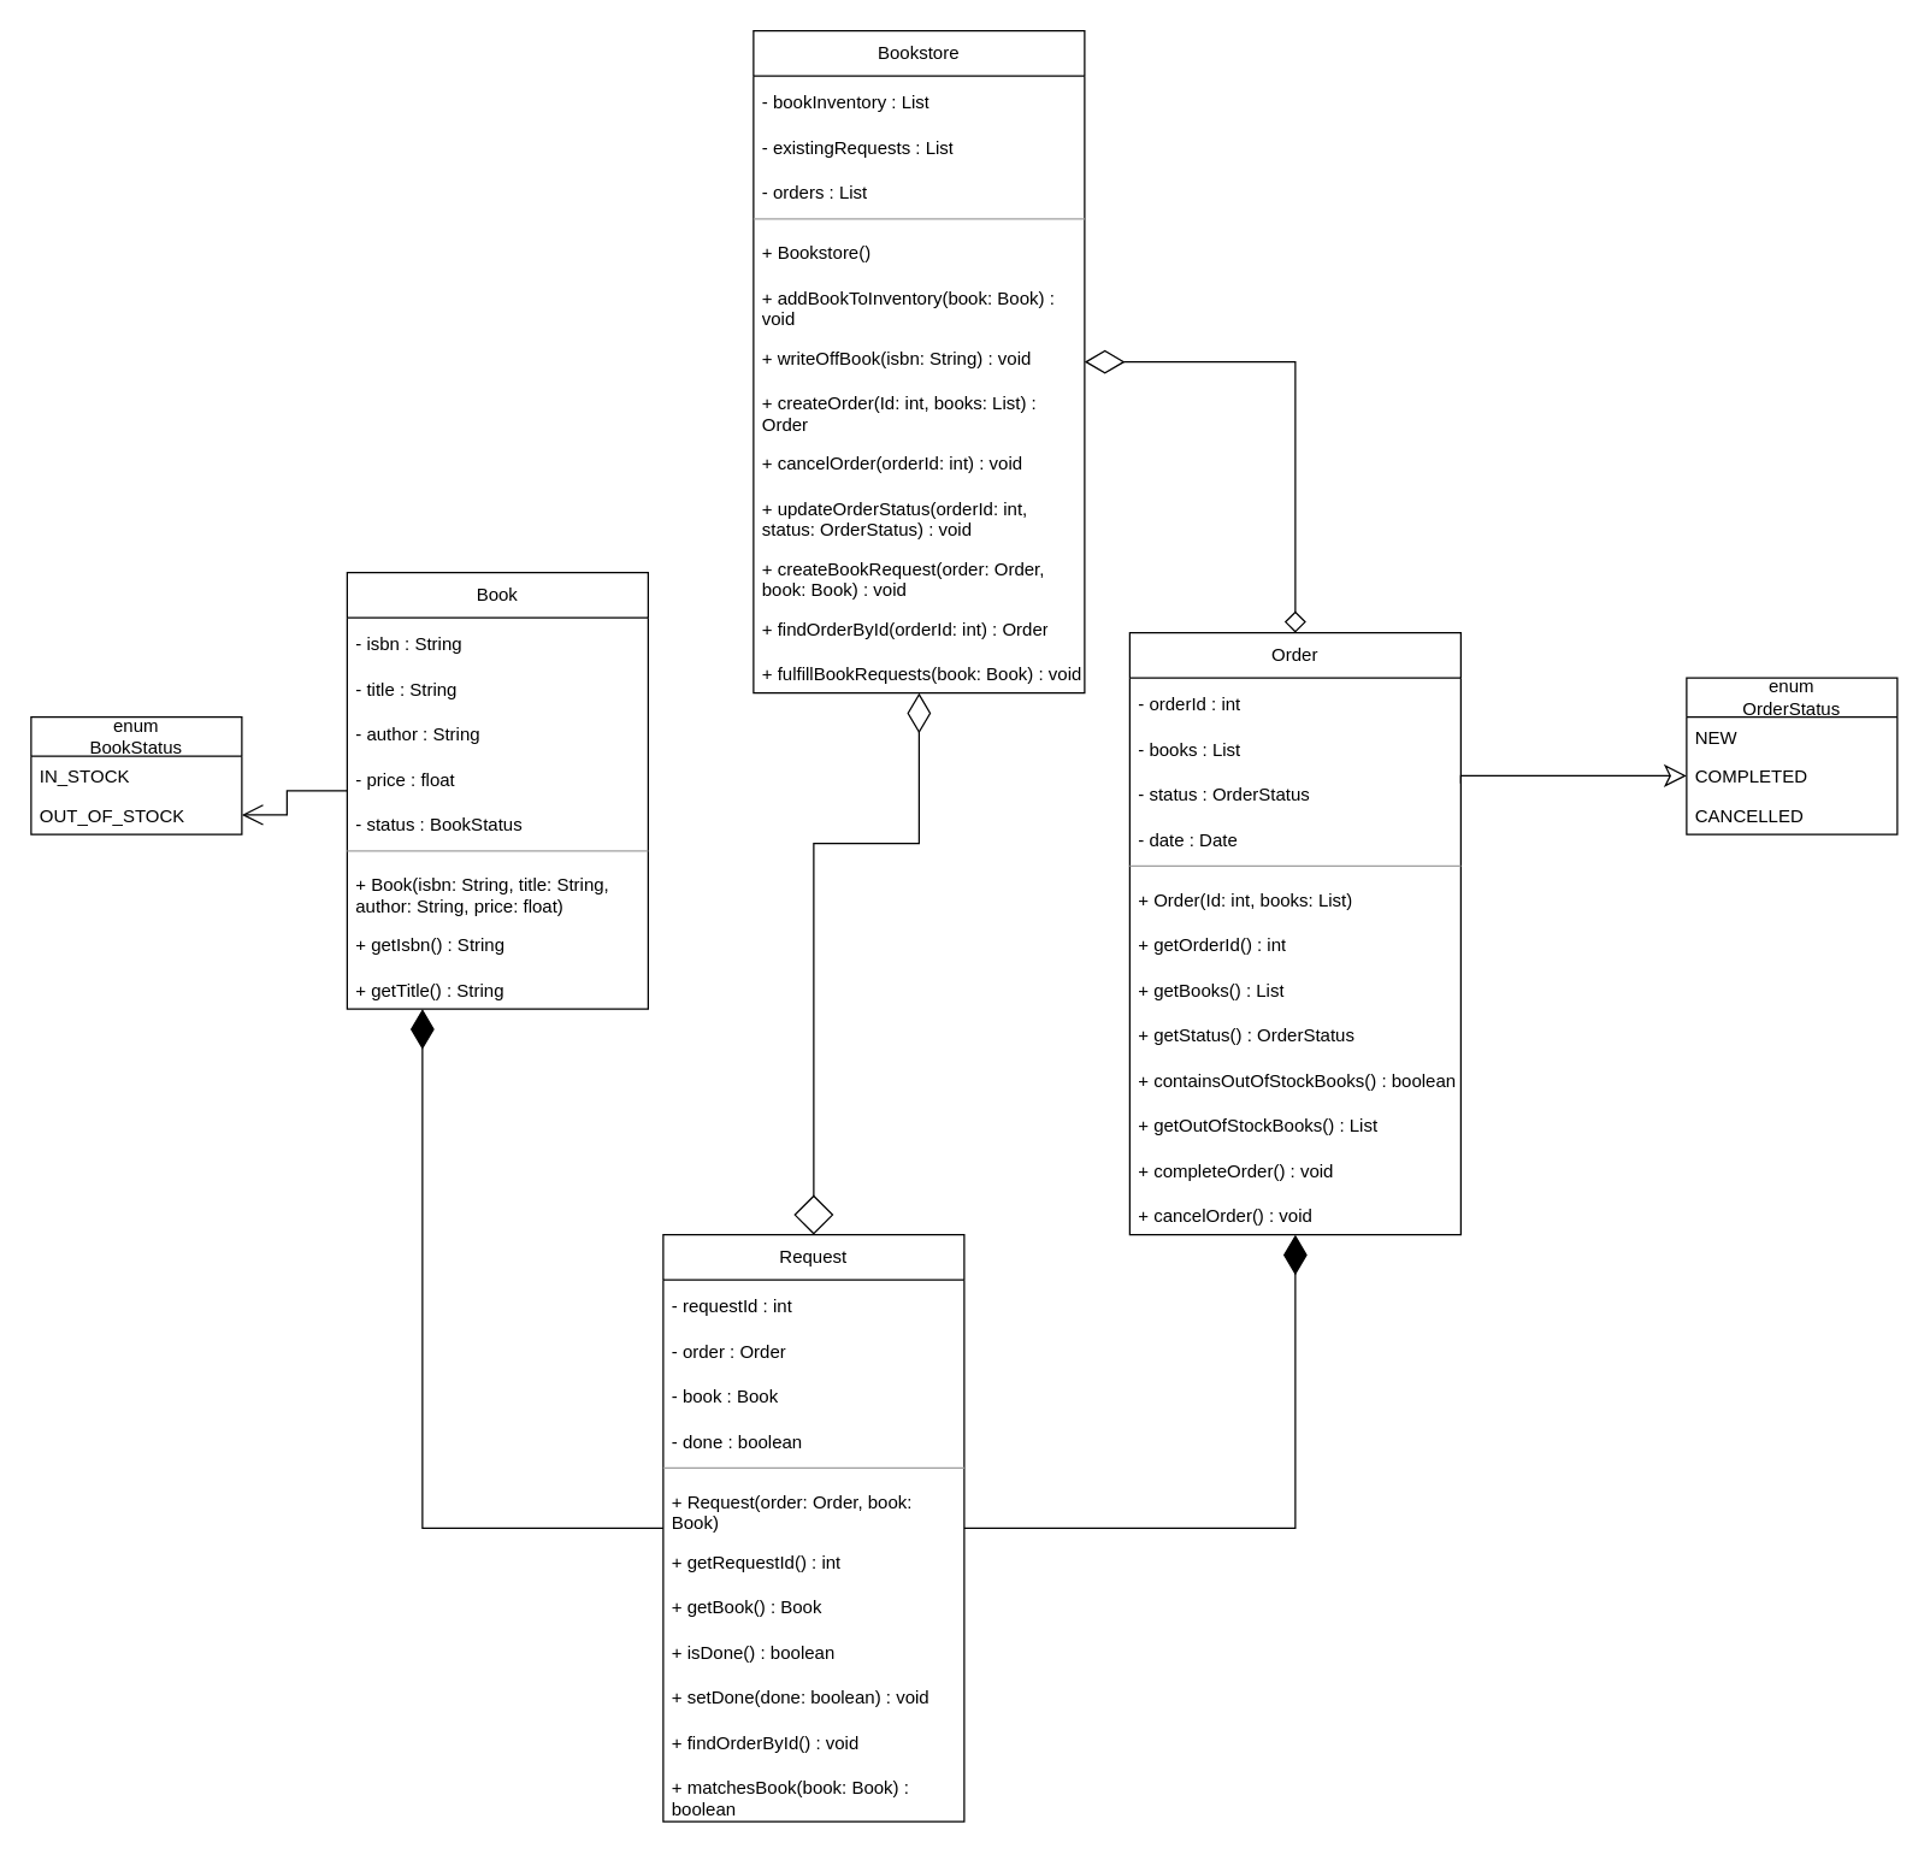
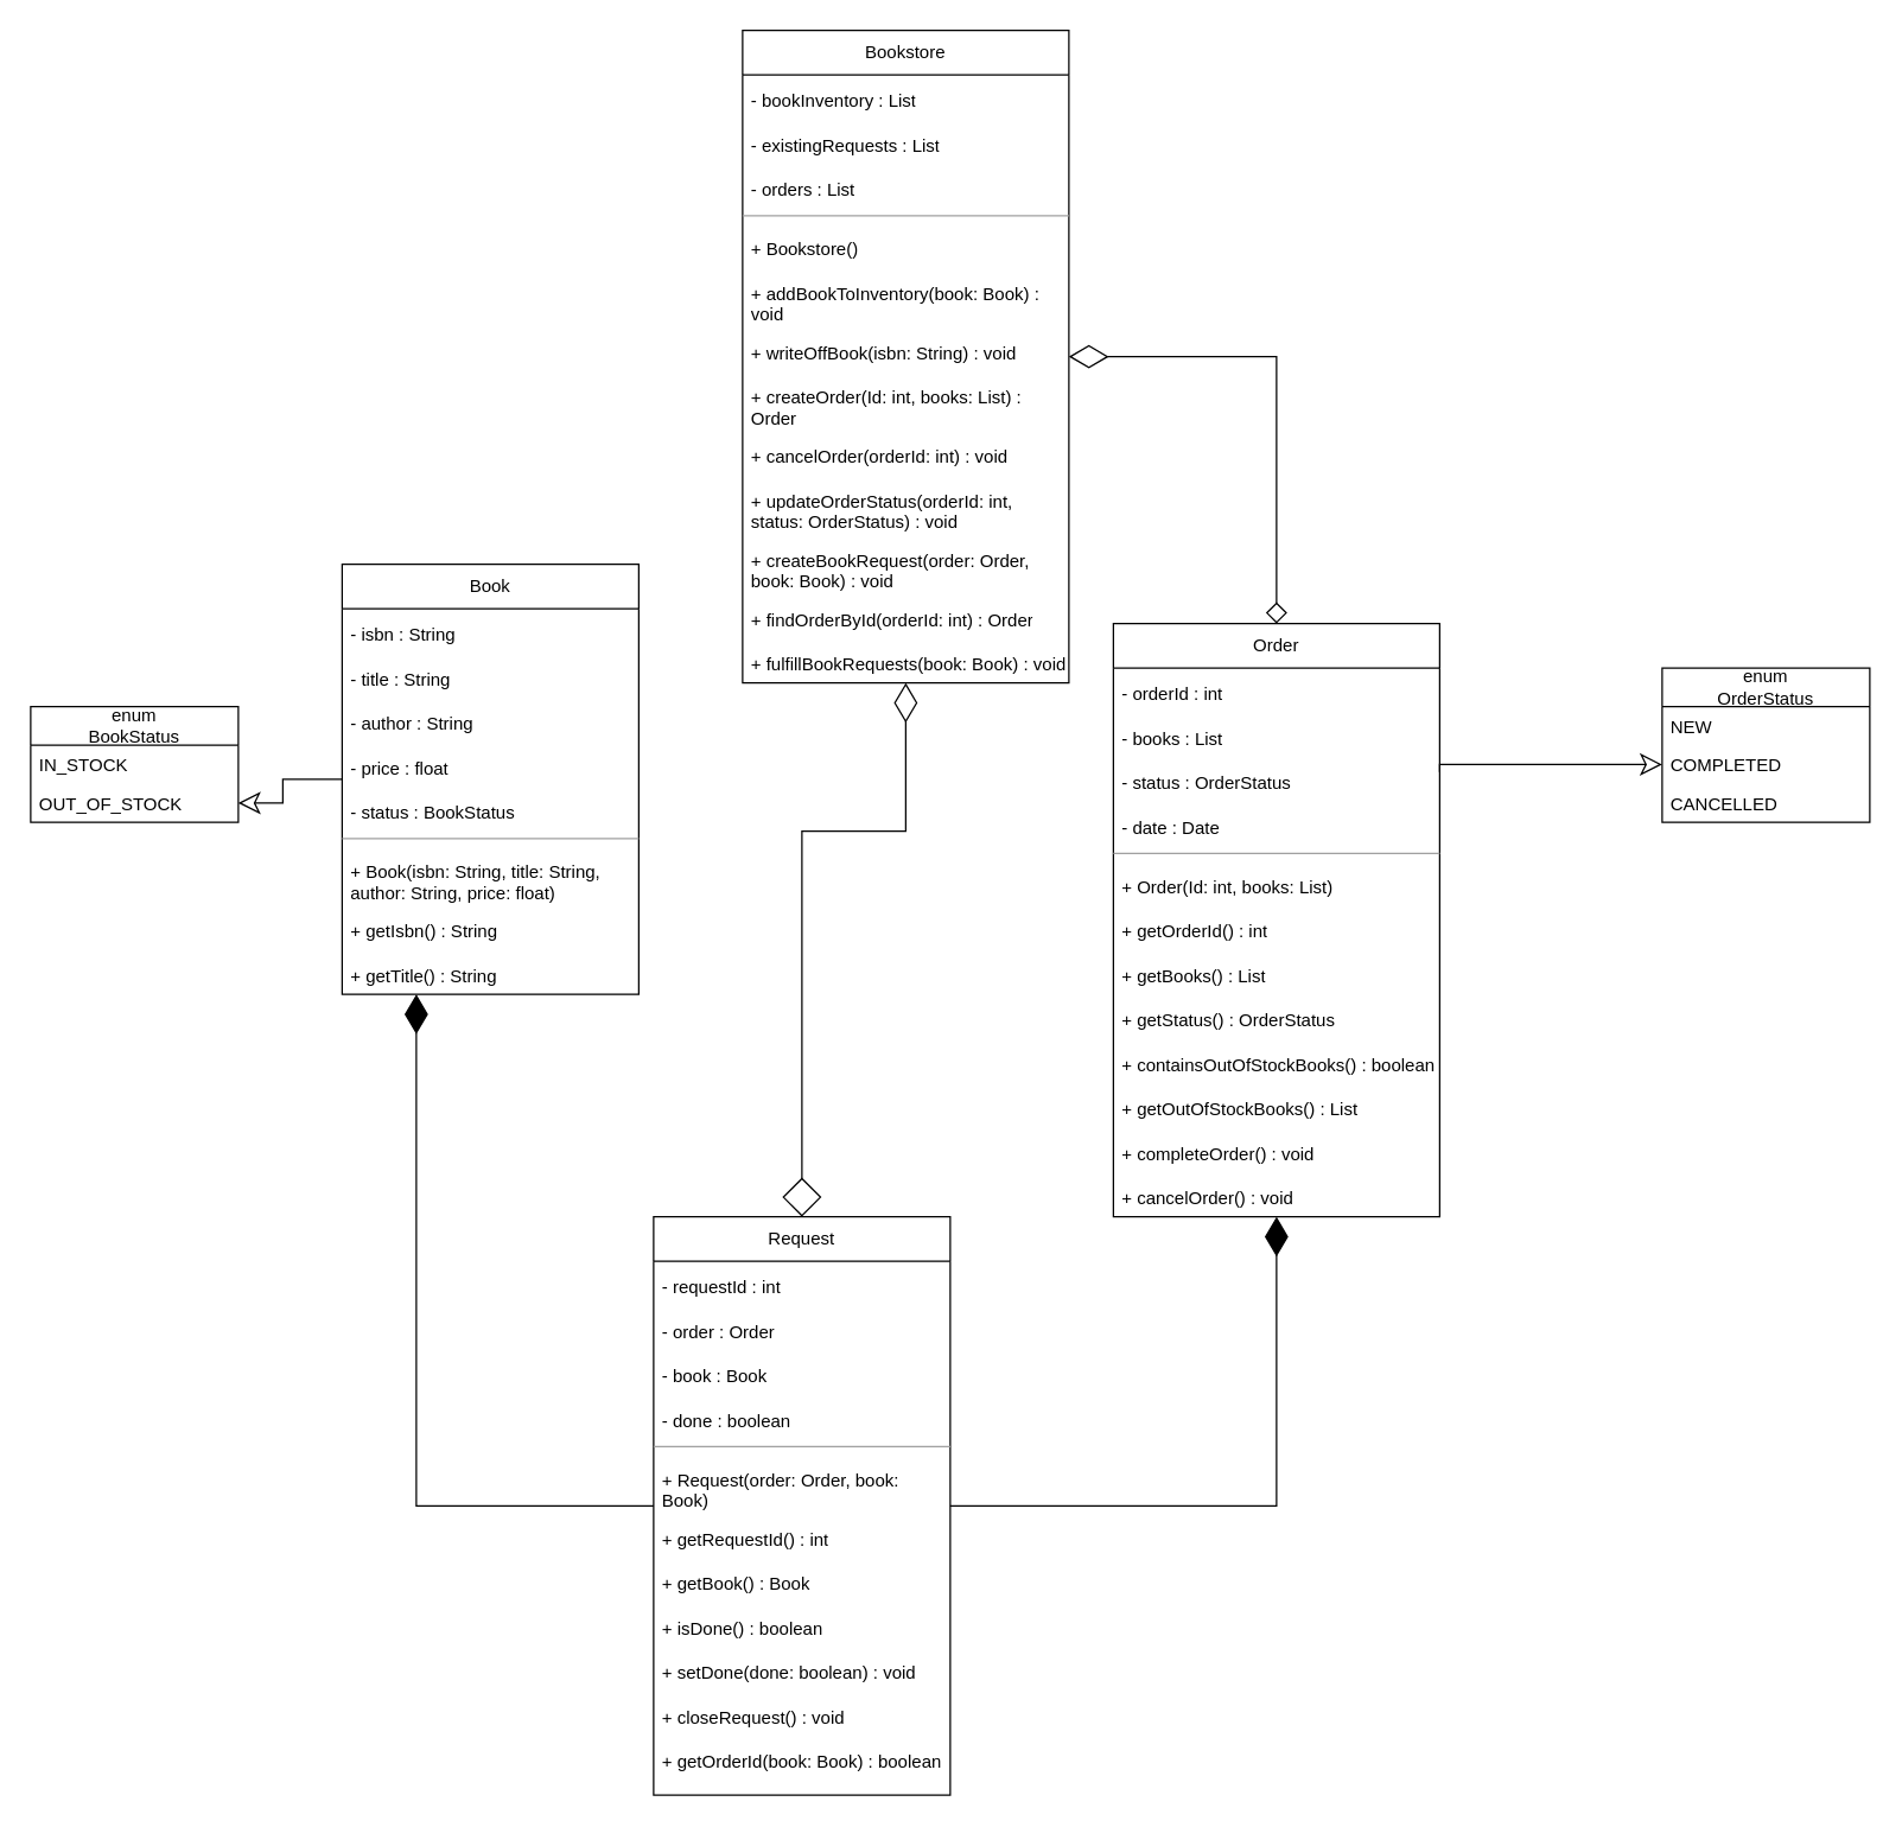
- <mxCell id="65" value="" style="endArrow=open;endFill=0;endSize=12;html=1;rounded=0;strokeWidth=1;jumpSize=6;edgeStyle=orthogonalEdgeStyle;exitX=0;exitY=0.5;exitDx=0;exitDy=0;entryX=1;entryY=0.5;entryDx=0;entryDy=0;" edge="1" parent="1" source="2" target="59"><mxGeometry width="100" height="100" relative="1" as="geometry"><mxPoint x="150" y="490" as="sourcePoint" /><mxPoint x="80" y="525" as="targetPoint" /><Array as="points"><mxPoint x="190" y="525" /><mxPoint x="190" y="541" /></Array></mxGeometry></mxCell>
+ <mxCell id="65" value="" style="endArrow=classic;endFill=0;endSize=12;html=1;rounded=0;strokeWidth=1;jumpSize=6;edgeStyle=orthogonalEdgeStyle;exitX=0;exitY=0.5;exitDx=0;exitDy=0;entryX=1;entryY=0.5;entryDx=0;entryDy=0;" edge="1" parent="1" source="2" target="59"><mxGeometry width="100" height="100" relative="1" as="geometry"><mxPoint x="150" y="490" as="sourcePoint" /><mxPoint x="80" y="525" as="targetPoint" /><Array as="points"><mxPoint x="190" y="525" /><mxPoint x="190" y="541" /></Array></mxGeometry></mxCell>
- <mxCell id="37" value="+ findOrderById() : void" style="text;strokeColor=none;fillColor=none;align=left;verticalAlign=top;spacingLeft=4;spacingTop=4;whiteSpace=wrap;overflow=hidden;rotatable=0;portConstraint=eastwest;html=1;" parent="26" vertex="1" connectable="0"><mxGeometry y="320" width="200" height="30" as="geometry" /></mxCell>
+ <mxCell id="37" value="+ closeRequest() : void" style="text;strokeColor=none;fillColor=none;align=left;verticalAlign=top;spacingLeft=4;spacingTop=4;whiteSpace=wrap;overflow=hidden;rotatable=0;portConstraint=eastwest;html=1;" parent="26" vertex="1" connectable="0"><mxGeometry y="320" width="200" height="30" as="geometry" /></mxCell>
- <mxCell id="38" value="+ matchesBook(book: Book) : boolean" style="text;strokeColor=none;fillColor=none;align=left;verticalAlign=top;spacingLeft=4;spacingTop=4;whiteSpace=wrap;overflow=hidden;rotatable=0;portConstraint=eastwest;html=1;" parent="26" vertex="1" connectable="0"><mxGeometry y="350" width="200" height="40" as="geometry" /></mxCell>
+ <mxCell id="38" value="+ getOrderId(book: Book) : boolean" style="text;strokeColor=none;fillColor=none;align=left;verticalAlign=top;spacingLeft=4;spacingTop=4;whiteSpace=wrap;overflow=hidden;rotatable=0;portConstraint=eastwest;html=1;" parent="26" vertex="1" connectable="0"><mxGeometry y="350" width="200" height="40" as="geometry" /></mxCell>
